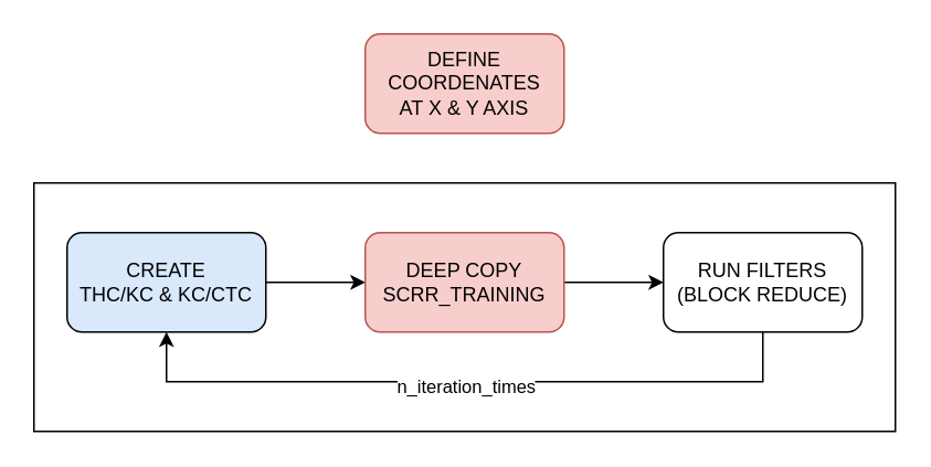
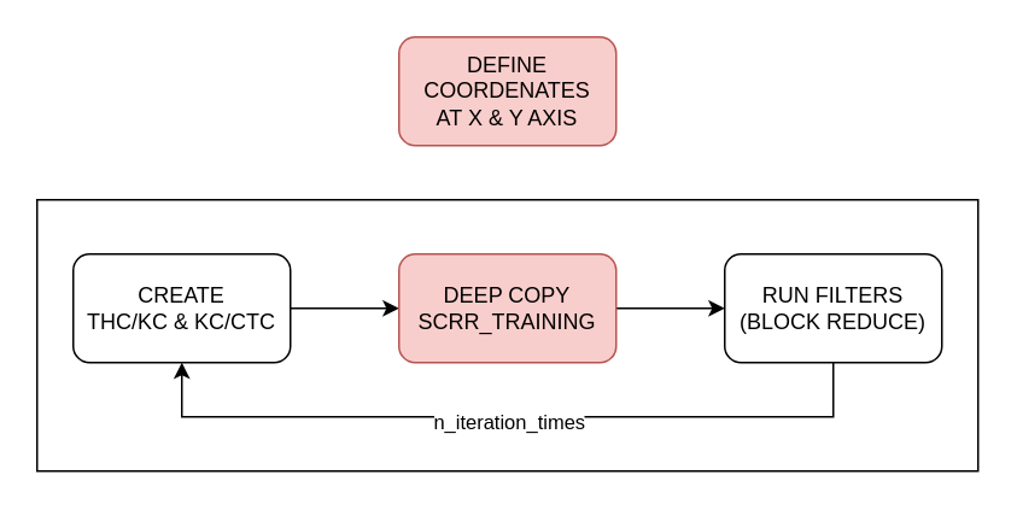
- <mxCell id="4" value="CREATE&lt;br&gt;THC/KC &amp;amp; KC/CTC" style="whiteSpace=wrap;html=1;rounded=1;fillColor=#dae8fc;" vertex="1" parent="1"><mxGeometry x="40" y="140" width="120" height="60" as="geometry" /></mxCell>
+ <mxCell id="4" value="CREATE&lt;br&gt;THC/KC &amp;amp; KC/CTC" style="whiteSpace=wrap;html=1;rounded=1;" vertex="1" parent="1"><mxGeometry x="40" y="140" width="120" height="60" as="geometry" /></mxCell>
